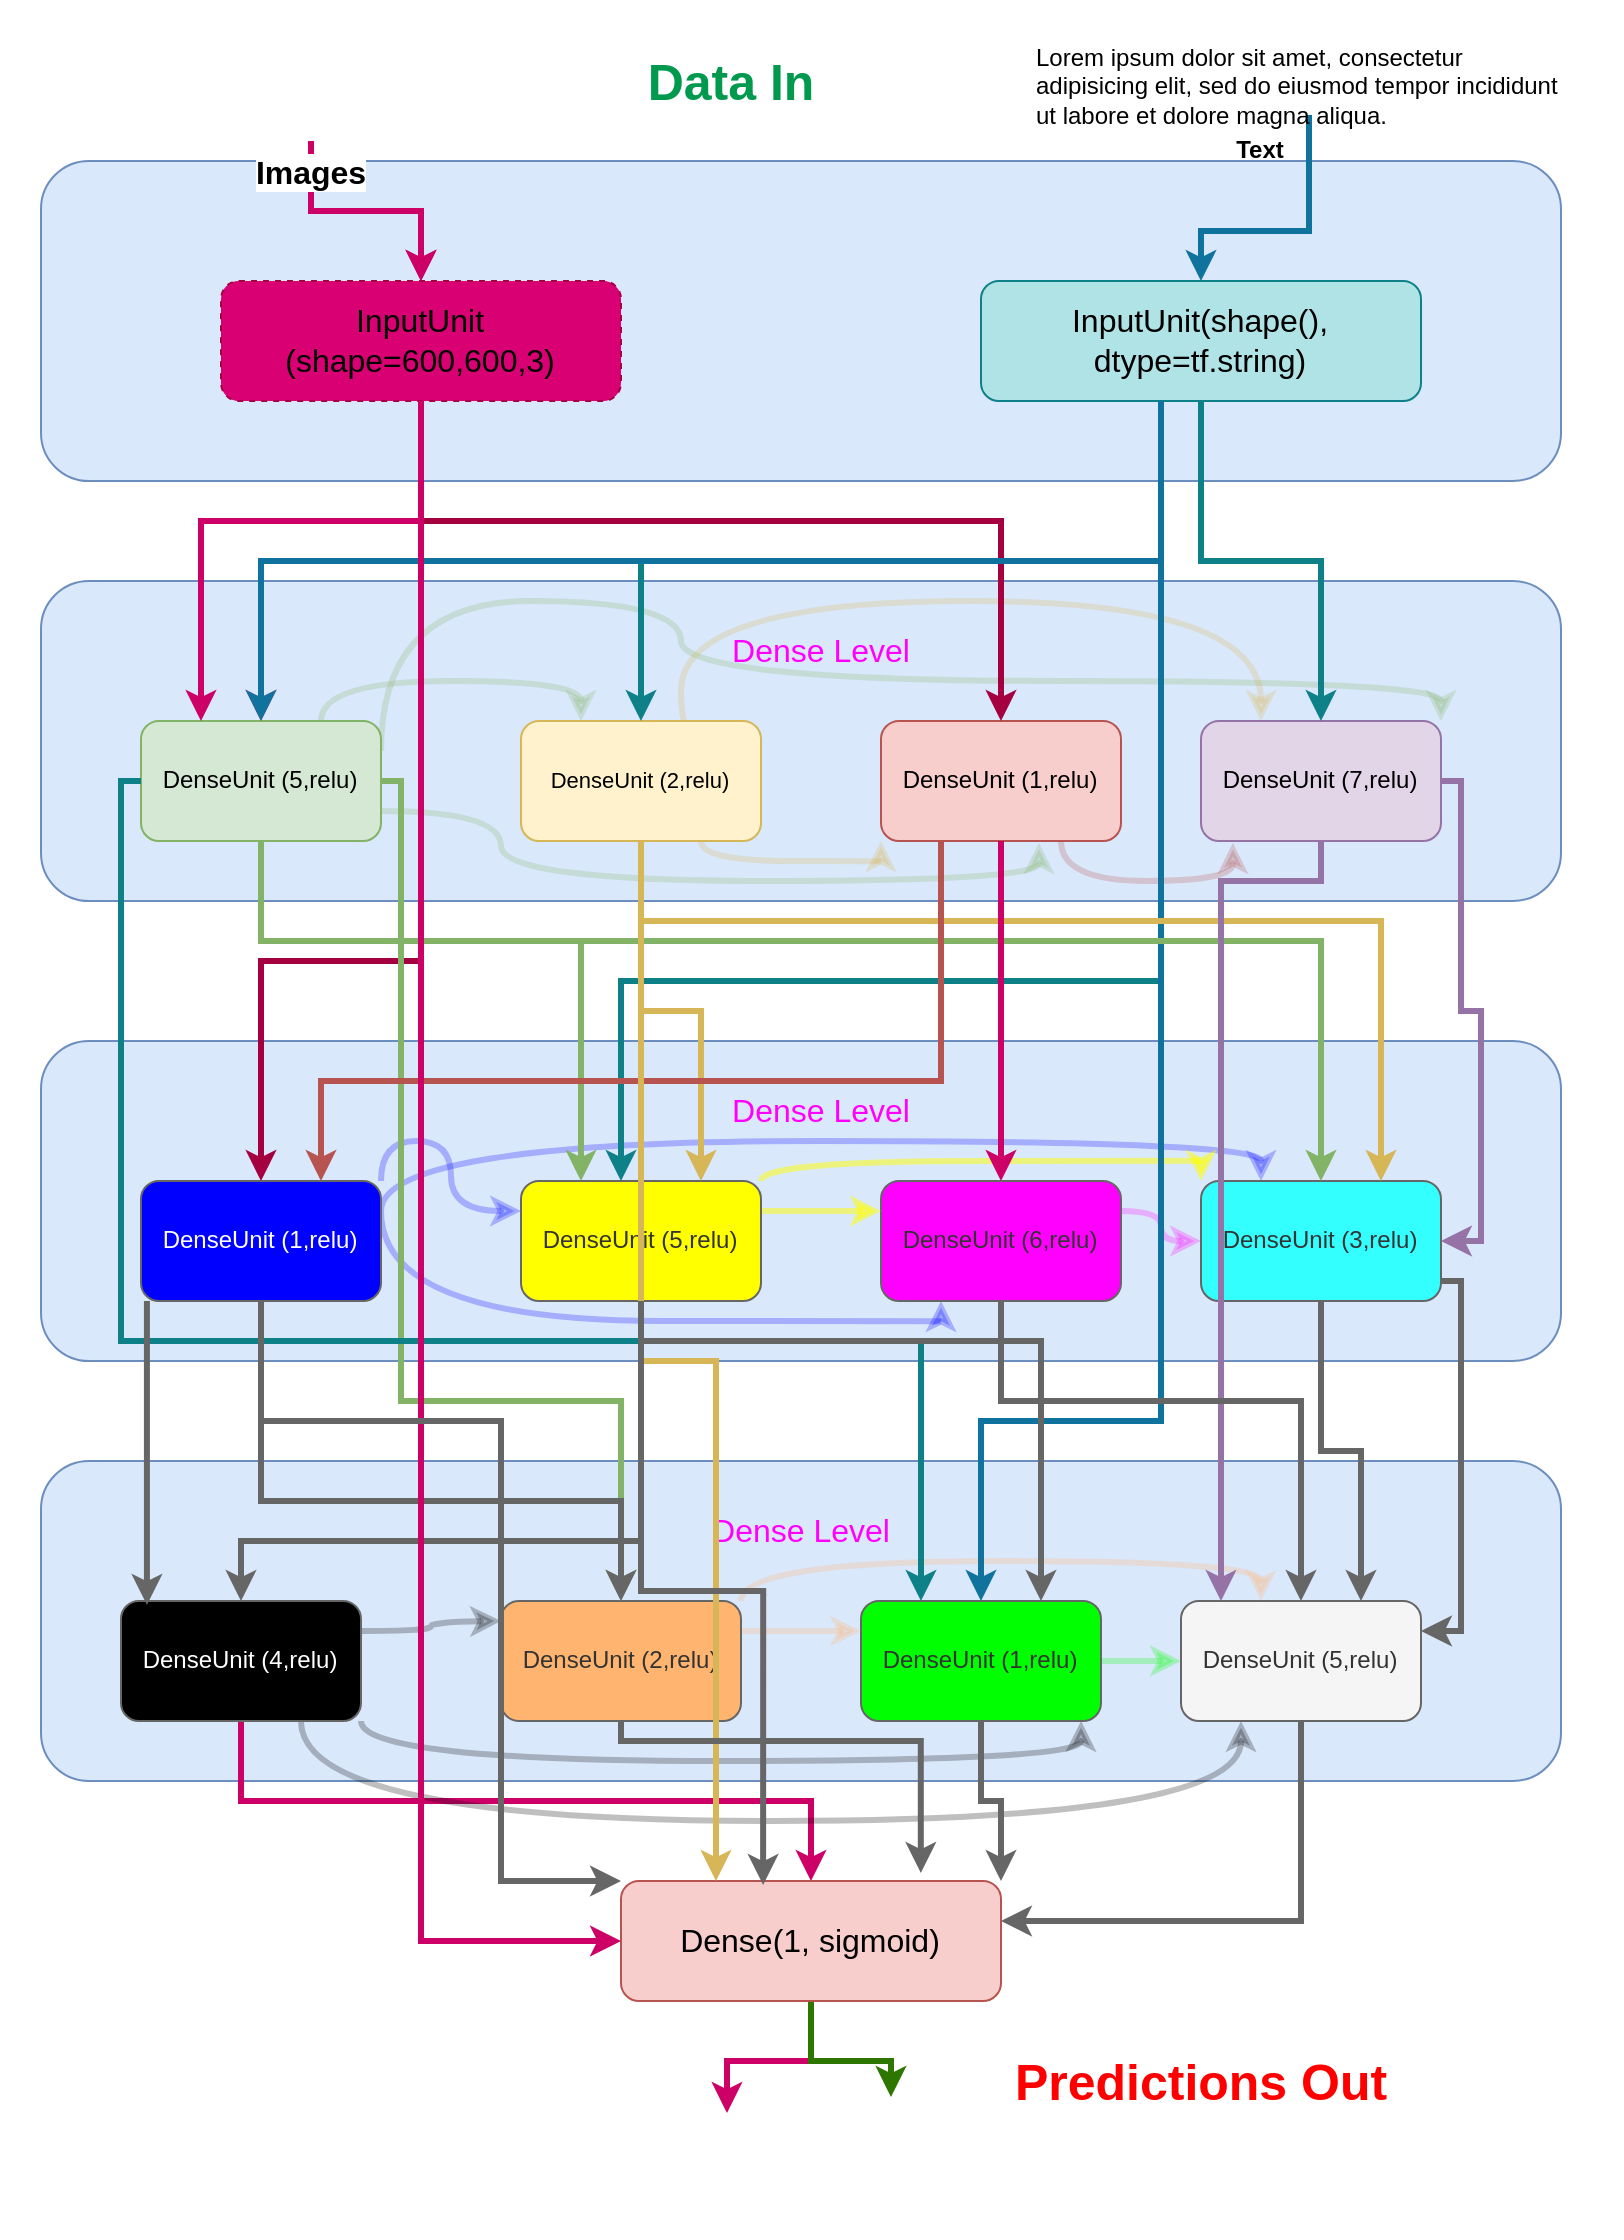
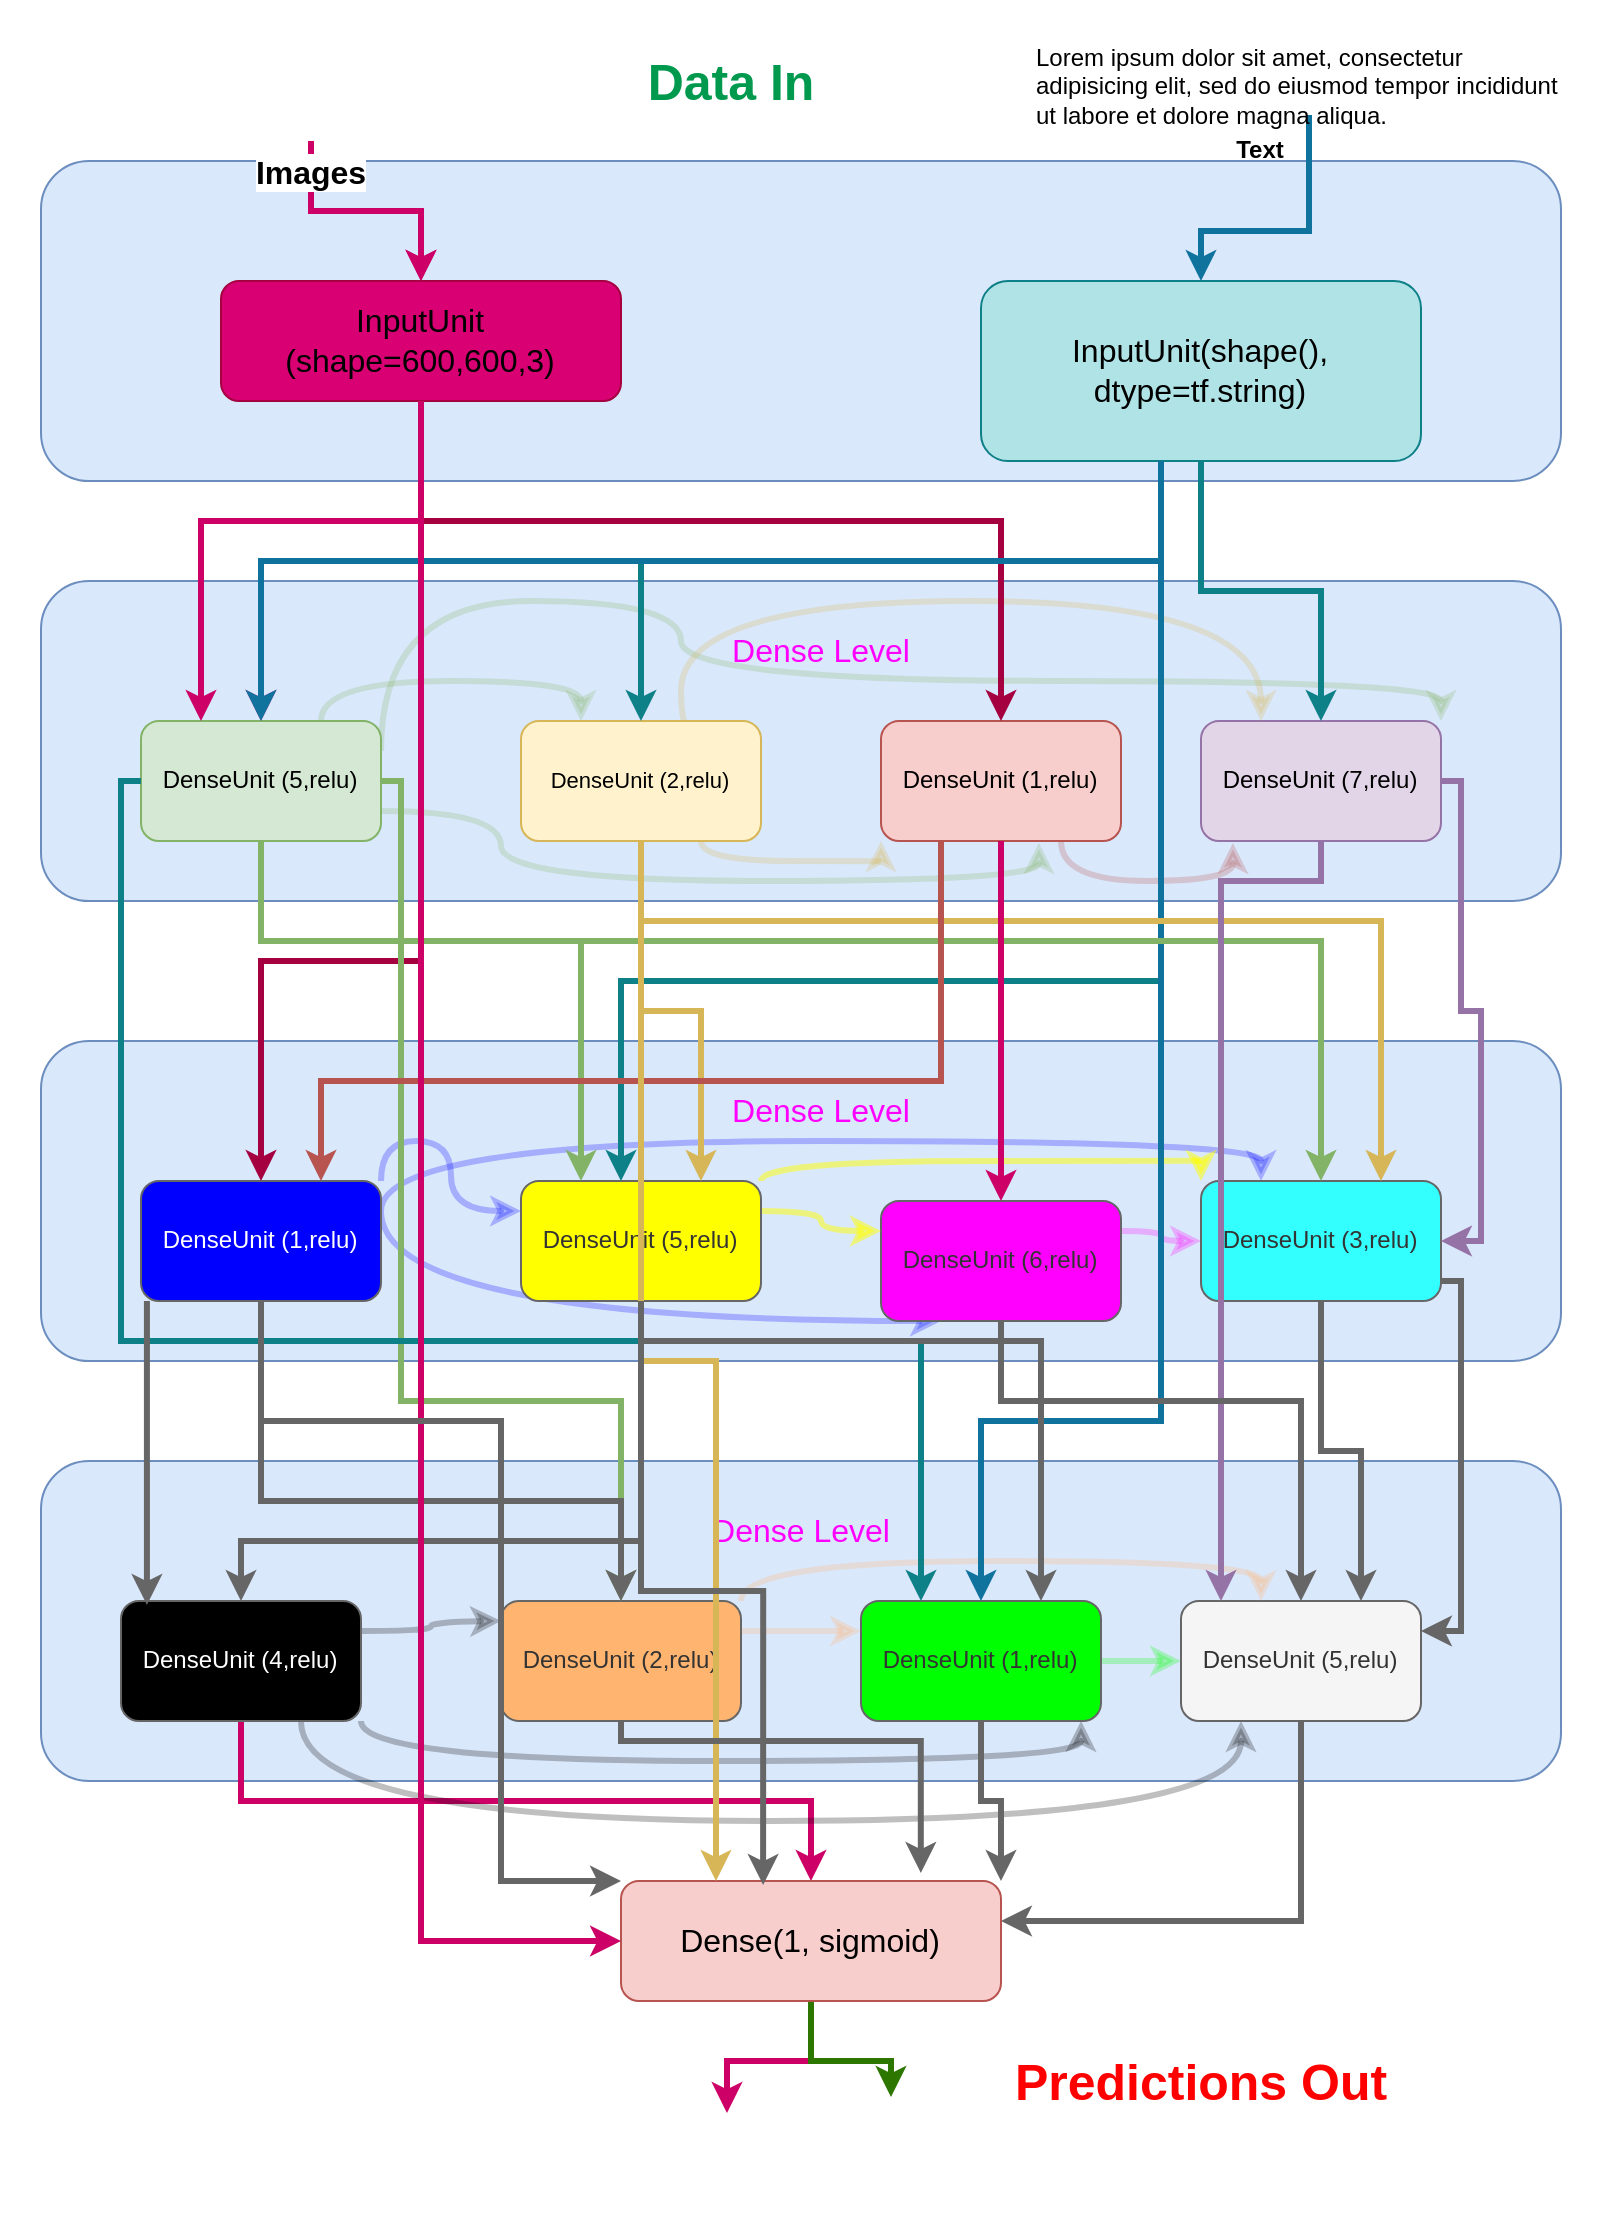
- <mxCell id="17" value="&lt;div&gt;&lt;font color=&quot;#000000&quot;&gt;InputUnit&lt;/font&gt;&lt;/div&gt;&lt;div&gt;&lt;font color=&quot;#000000&quot;&gt;(shape=600,600,3)&lt;br&gt;&lt;/font&gt;&lt;/div&gt;" style="rounded=1;whiteSpace=wrap;html=1;fontSize=16;strokeColor=#A50040;fillColor=#d80073;fontColor=#ffffff;dashed=1;" parent="1" vertex="1"><mxGeometry x="110" y="140" width="200" height="60" as="geometry" /></mxCell>
+ <mxCell id="17" value="&lt;div&gt;&lt;font color=&quot;#000000&quot;&gt;InputUnit&lt;/font&gt;&lt;/div&gt;&lt;div&gt;&lt;font color=&quot;#000000&quot;&gt;(shape=600,600,3)&lt;br&gt;&lt;/font&gt;&lt;/div&gt;" style="rounded=1;whiteSpace=wrap;html=1;fontSize=16;strokeColor=#A50040;fillColor=#d80073;fontColor=#ffffff;" parent="1" vertex="1"><mxGeometry x="110" y="140" width="200" height="60" as="geometry" /></mxCell>
- <mxCell id="21" value="&lt;div&gt;&lt;font color=&quot;#000000&quot;&gt;InputUnit(shape(),&lt;/font&gt;&lt;/div&gt;&lt;div&gt;&lt;font color=&quot;#000000&quot;&gt;dtype=tf.string)&lt;br&gt;&lt;/font&gt;&lt;/div&gt;" style="rounded=1;whiteSpace=wrap;html=1;fontSize=16;strokeColor=#0e8088;fillColor=#b0e3e6;" parent="1" vertex="1"><mxGeometry x="490" y="140" width="220" height="60" as="geometry" /></mxCell>
+ <mxCell id="21" value="&lt;div&gt;&lt;font color=&quot;#000000&quot;&gt;InputUnit(shape(),&lt;/font&gt;&lt;/div&gt;&lt;div&gt;&lt;font color=&quot;#000000&quot;&gt;dtype=tf.string)&lt;br&gt;&lt;/font&gt;&lt;/div&gt;" style="rounded=1;whiteSpace=wrap;html=1;fontSize=16;strokeColor=#0e8088;fillColor=#b0e3e6;" parent="1" vertex="1"><mxGeometry x="490" y="140" width="220" height="90" as="geometry" /></mxCell>
- <mxCell id="28" value="DenseUnit (6,relu)" style="rounded=1;whiteSpace=wrap;html=1;fillColor=#FF00FF;strokeColor=#666666;fontColor=#333333;" parent="1" vertex="1"><mxGeometry x="440" y="590" width="120" height="60" as="geometry" /></mxCell>
+ <mxCell id="28" value="DenseUnit (6,relu)" style="rounded=1;whiteSpace=wrap;html=1;fillColor=#FF00FF;strokeColor=#666666;fontColor=#333333;" parent="1" vertex="1"><mxGeometry x="440" y="600" width="120" height="60" as="geometry" /></mxCell>
